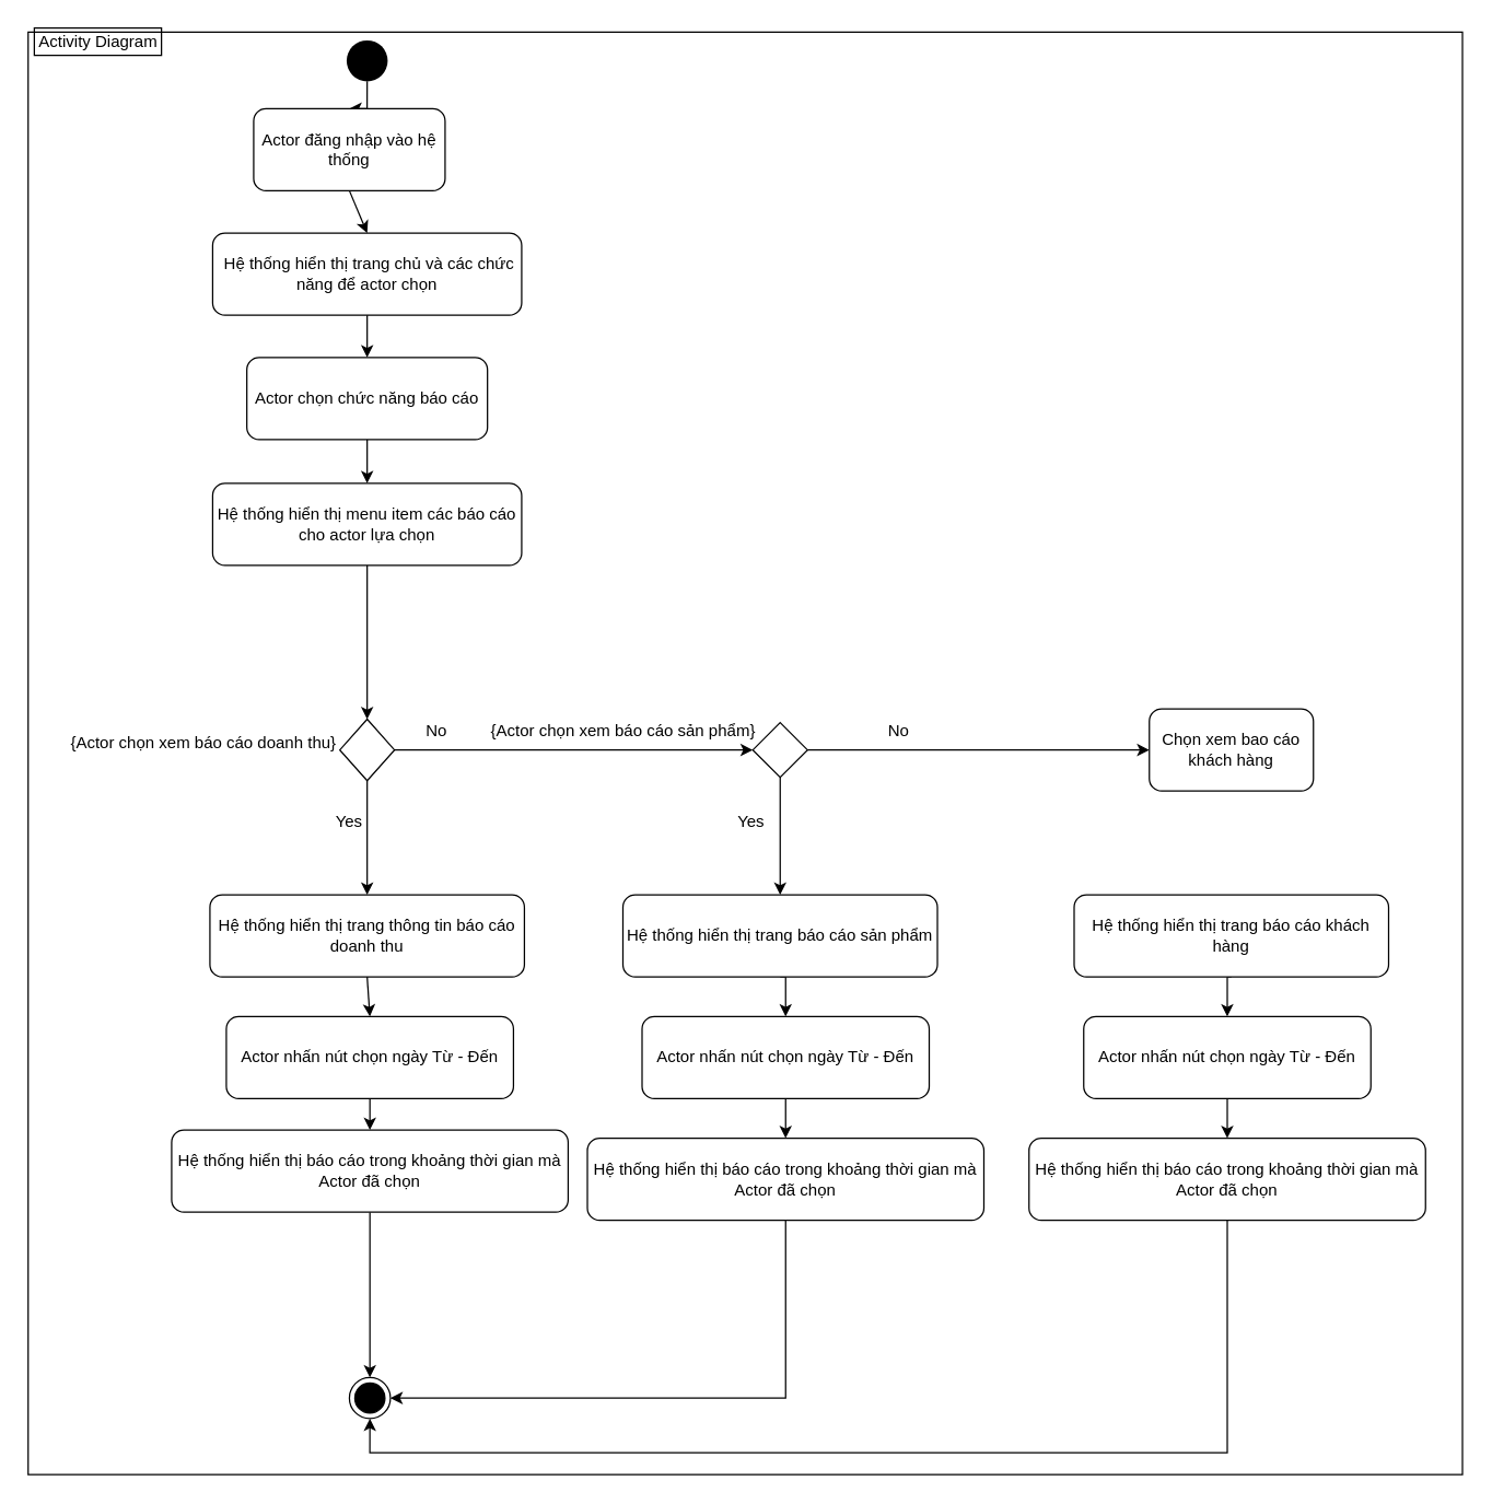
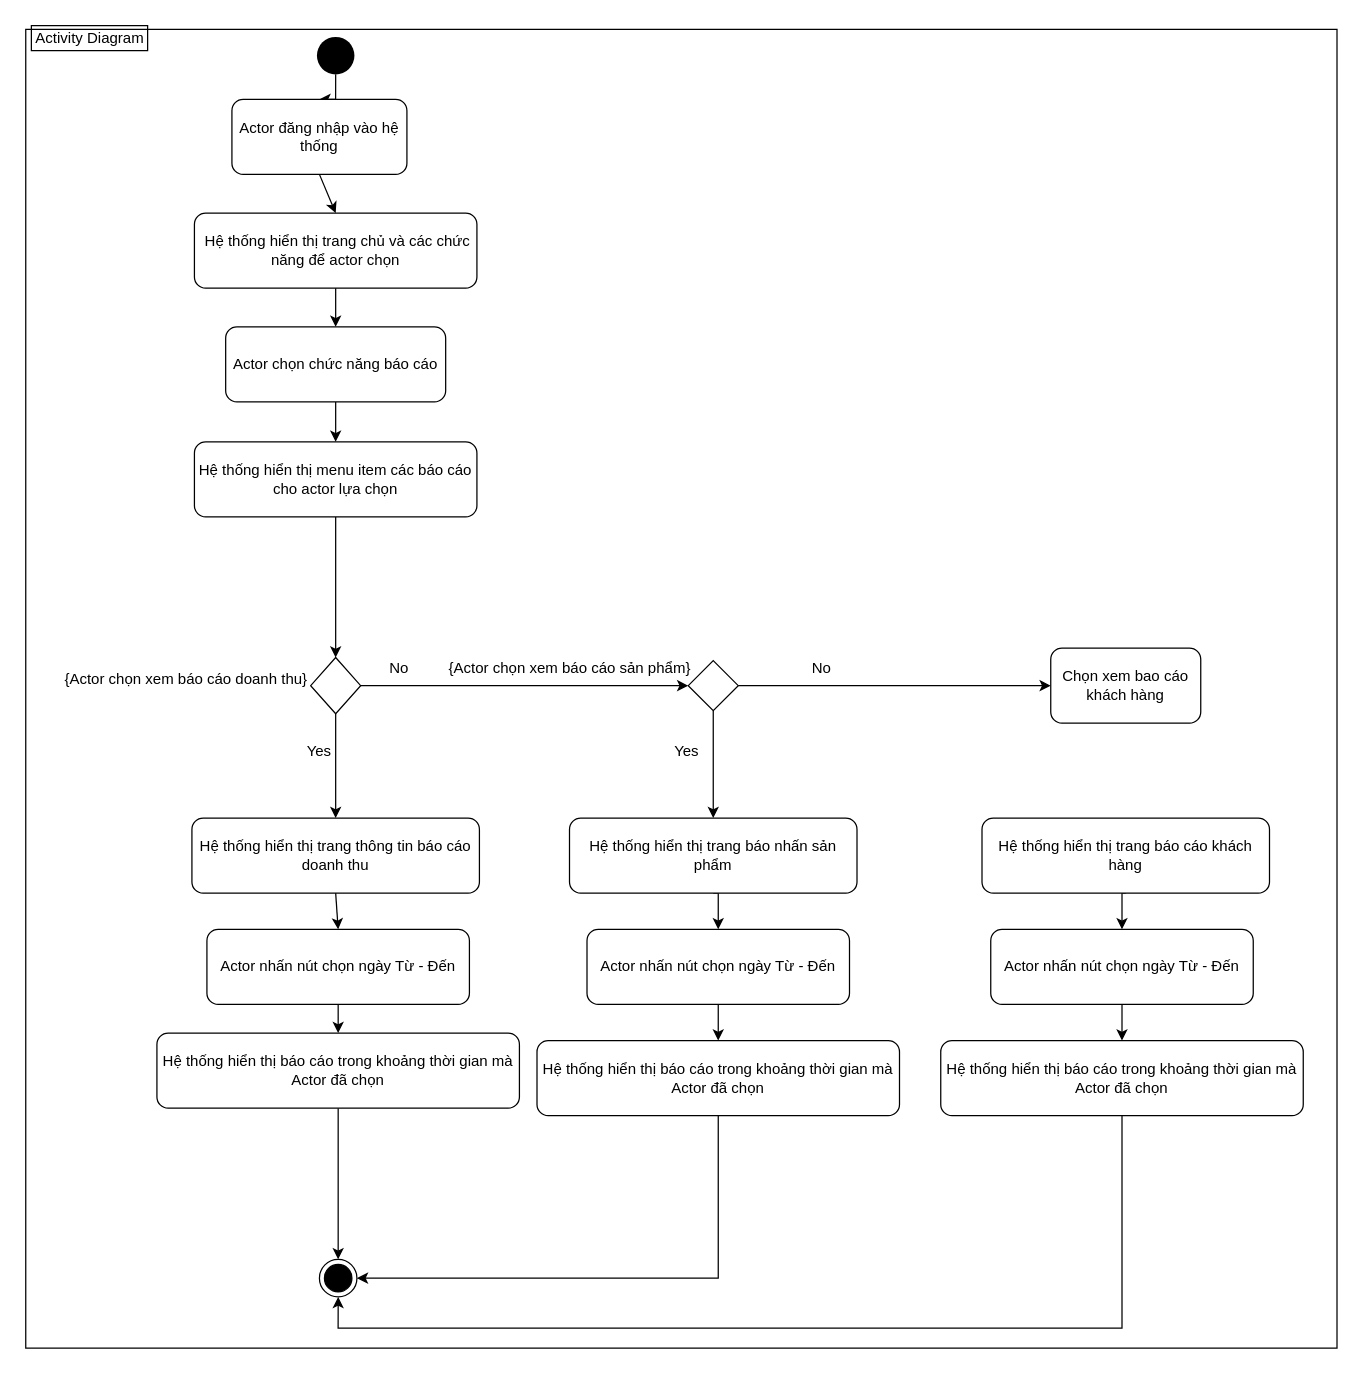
- <mxCell id="37" value="Hệ thống hiển thị trang báo cáo sản phẩm" style="rounded=1;whiteSpace=wrap;html=1;" parent="1" vertex="1"><mxGeometry x="455" y="654" width="230" height="60" as="geometry" /></mxCell>
+ <mxCell id="37" value="Hệ thống hiển thị trang báo nhấn sản phẩm" style="rounded=1;whiteSpace=wrap;html=1;" parent="1" vertex="1"><mxGeometry x="455" y="654" width="230" height="60" as="geometry" /></mxCell>
